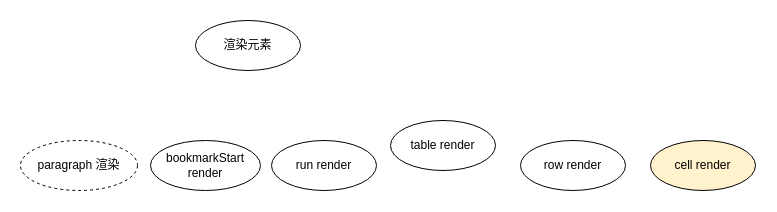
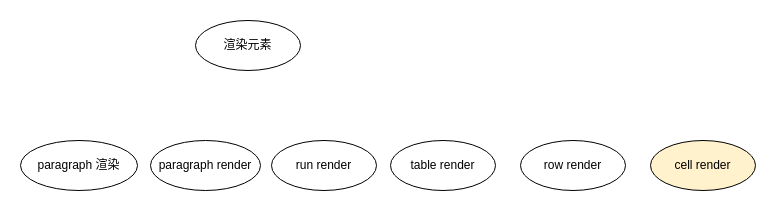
- <mxCell id="6" value="table render" style="ellipse;whiteSpace=wrap;html=1;" vertex="1" parent="1"><mxGeometry x="390" y="120" width="105" height="50" as="geometry" /></mxCell>
+ <mxCell id="6" value="table render" style="ellipse;whiteSpace=wrap;html=1;" vertex="1" parent="1"><mxGeometry x="390" y="140" width="105" height="50" as="geometry" /></mxCell>
- <mxCell id="3" value="paragraph 渲染" style="ellipse;whiteSpace=wrap;html=1;dashed=1;" vertex="1" parent="1"><mxGeometry x="20" y="140" width="117" height="50" as="geometry" /></mxCell>
+ <mxCell id="3" value="paragraph 渲染" style="ellipse;whiteSpace=wrap;html=1;" vertex="1" parent="1"><mxGeometry x="20" y="140" width="117" height="50" as="geometry" /></mxCell>
- <mxCell id="4" value="bookmarkStart render" style="ellipse;whiteSpace=wrap;html=1;" vertex="1" parent="1"><mxGeometry x="150" y="140" width="110" height="50" as="geometry" /></mxCell>
+ <mxCell id="4" value="paragraph render" style="ellipse;whiteSpace=wrap;html=1;" vertex="1" parent="1"><mxGeometry x="150" y="140" width="110" height="50" as="geometry" /></mxCell>
